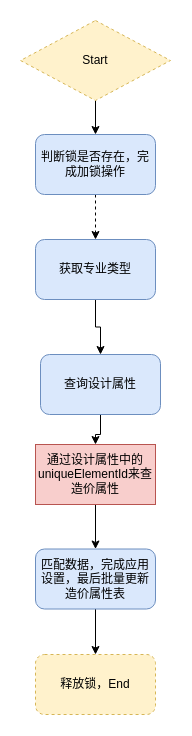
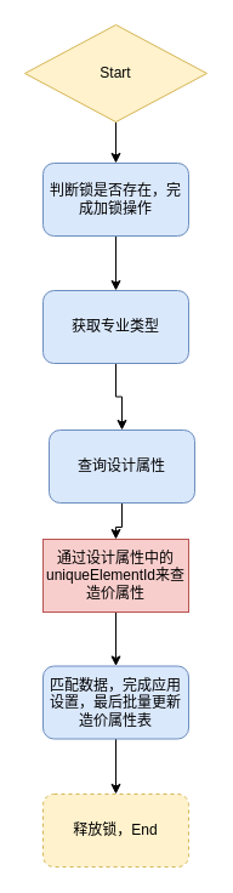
- <mxCell id="3" value="Start" style="rhombus;whiteSpace=wrap;html=1;fillColor=#fff2cc;strokeColor=#d6b656;dashed=1;" vertex="1" parent="1"><mxGeometry x="20" y="20" width="150" height="80" as="geometry" /></mxCell>
+ <mxCell id="3" value="Start" style="rhombus;whiteSpace=wrap;html=1;fillColor=#fff2cc;strokeColor=#d6b656;" vertex="1" parent="1"><mxGeometry x="20" y="20" width="150" height="80" as="geometry" /></mxCell>
- <mxCell id="4" style="edgeStyle=orthogonalEdgeStyle;rounded=0;orthogonalLoop=1;jettySize=auto;html=1;entryX=0.5;entryY=0;entryDx=0;entryDy=0;dashed=1;" edge="1" parent="1" source="5" target="7"><mxGeometry relative="1" as="geometry" /></mxCell>
+ <mxCell id="4" style="edgeStyle=orthogonalEdgeStyle;rounded=0;orthogonalLoop=1;jettySize=auto;html=1;entryX=0.5;entryY=0;entryDx=0;entryDy=0;" edge="1" parent="1" source="5" target="7"><mxGeometry relative="1" as="geometry" /></mxCell>
